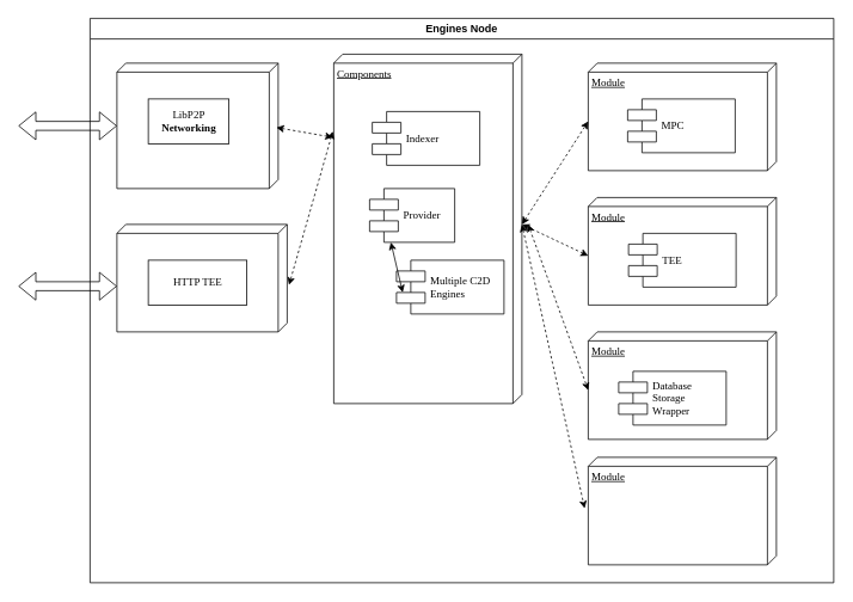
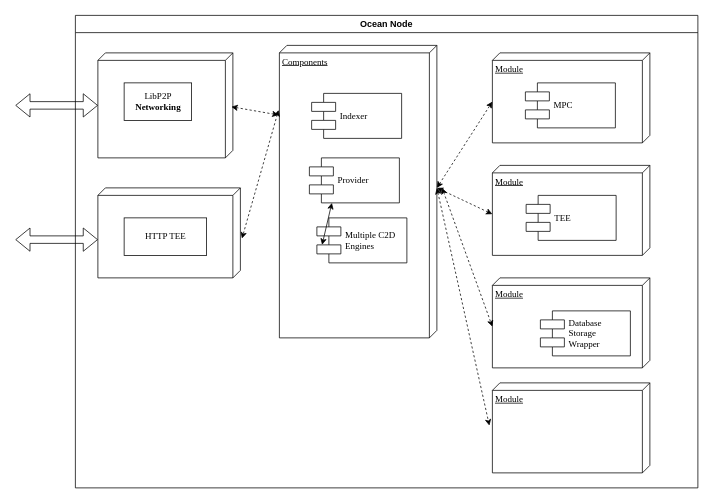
- <mxCell id="24" value="Engines Node" style="swimlane;whiteSpace=wrap;html=1;" vertex="1" parent="1"><mxGeometry x="100" y="20" width="830" height="630" as="geometry" /></mxCell>
+ <mxCell id="24" value="Ocean Node" style="swimlane;whiteSpace=wrap;html=1;" vertex="1" parent="1"><mxGeometry x="100" y="20" width="830" height="630" as="geometry" /></mxCell>
- <mxCell id="5" value="Provider" style="shape=component;align=left;spacingLeft=36;rounded=0;shadow=0;comic=0;labelBackgroundColor=none;strokeWidth=1;fontFamily=Verdana;fontSize=12;html=1;" parent="1" vertex="1"><mxGeometry x="412" y="210" width="95" height="60" as="geometry" /></mxCell>
+ <mxCell id="5" value="Provider" style="shape=component;align=left;spacingLeft=36;rounded=0;shadow=0;comic=0;labelBackgroundColor=none;strokeWidth=1;fontFamily=Verdana;fontSize=12;html=1;" parent="1" vertex="1"><mxGeometry x="412" y="210" width="120" height="60" as="geometry" /></mxCell>
- <mxCell id="22" value="&lt;div&gt;Multiple C2D&lt;/div&gt;&lt;div&gt;Engines&lt;/div&gt;" style="shape=component;align=left;spacingLeft=36;rounded=0;shadow=0;comic=0;labelBackgroundColor=none;strokeWidth=1;fontFamily=Verdana;fontSize=12;html=1;" vertex="1" parent="1"><mxGeometry x="442" y="290" width="120" height="60" as="geometry" /></mxCell>
+ <mxCell id="22" value="&lt;div&gt;Multiple C2D&lt;/div&gt;&lt;div&gt;Engines&lt;/div&gt;" style="shape=component;align=left;spacingLeft=36;rounded=0;shadow=0;comic=0;labelBackgroundColor=none;strokeWidth=1;fontFamily=Verdana;fontSize=12;html=1;" vertex="1" parent="1"><mxGeometry x="422" y="290" width="120" height="60" as="geometry" /></mxCell>
- <mxCell id="16" value="Database&lt;br&gt;Storage&lt;br&gt;Wrapper" style="shape=component;align=left;spacingLeft=36;rounded=0;shadow=0;comic=0;labelBackgroundColor=none;strokeWidth=1;fontFamily=Verdana;fontSize=12;html=1;" vertex="1" parent="1"><mxGeometry x="690" y="414" width="120" height="60" as="geometry" /></mxCell>
+ <mxCell id="16" value="Database&lt;br&gt;Storage&lt;br&gt;Wrapper" style="shape=component;align=left;spacingLeft=36;rounded=0;shadow=0;comic=0;labelBackgroundColor=none;strokeWidth=1;fontFamily=Verdana;fontSize=12;html=1;" vertex="1" parent="1"><mxGeometry x="720" y="414" width="120" height="60" as="geometry" /></mxCell>
